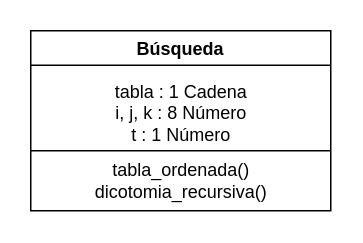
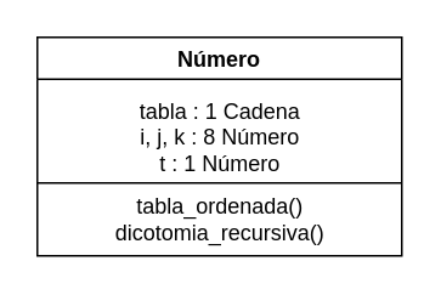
- <mxCell id="2" value="Búsqueda" style="swimlane;" vertex="1" parent="1"><mxGeometry x="20" y="20" width="200" height="120" as="geometry" /></mxCell>
+ <mxCell id="2" value="Número" style="swimlane;" vertex="1" parent="1"><mxGeometry x="20" y="20" width="200" height="120" as="geometry" /></mxCell>
